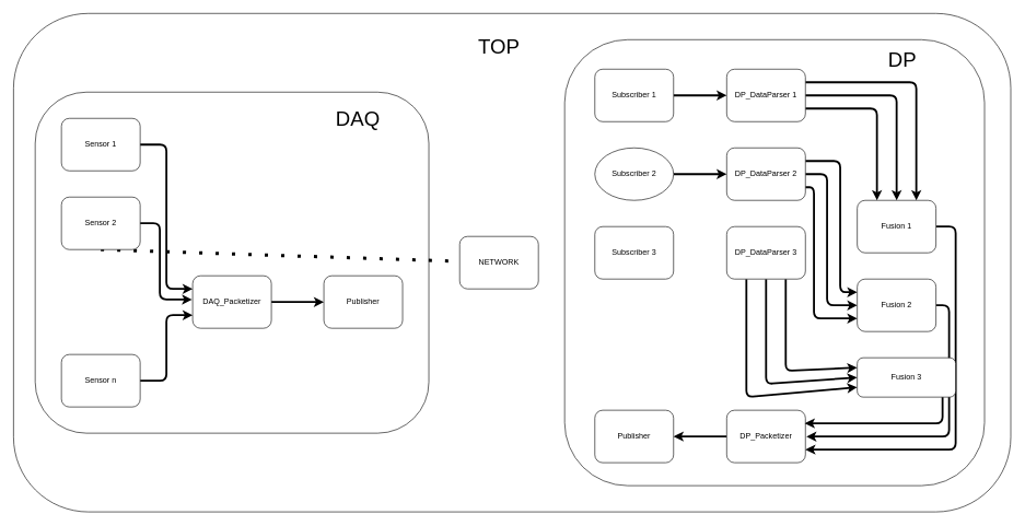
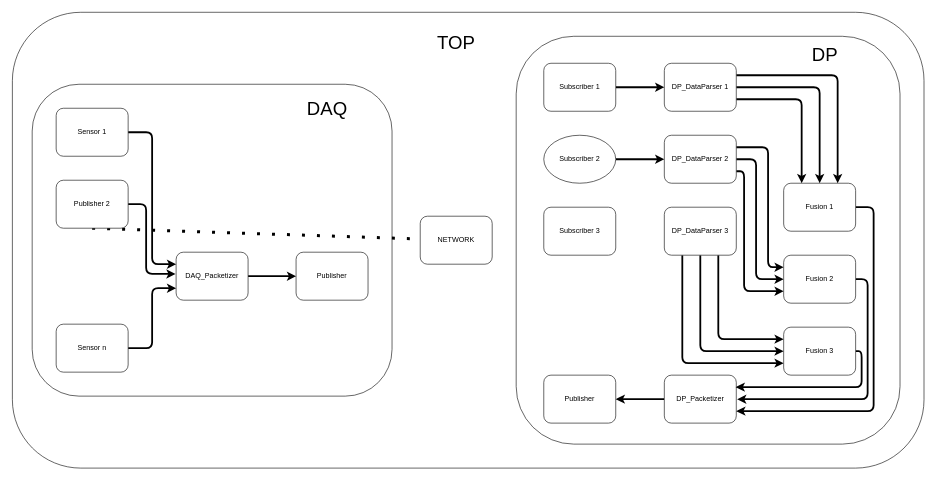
- <mxCell id="9" value="Sensor 2" style="rounded=1;whiteSpace=wrap;html=1;strokeWidth=1;" vertex="1" parent="1"><mxGeometry x="93" y="300" width="120" height="80" as="geometry" /></mxCell>
+ <mxCell id="9" value="Publisher 2" style="rounded=1;whiteSpace=wrap;html=1;strokeWidth=1;" vertex="1" parent="1"><mxGeometry x="93" y="300" width="120" height="80" as="geometry" /></mxCell>
- <mxCell id="40" value="Fusion 3" style="rounded=1;whiteSpace=wrap;html=1;strokeWidth=1;" vertex="1" parent="1"><mxGeometry x="1306" y="545" width="150" height="60" as="geometry" /></mxCell>
+ <mxCell id="40" value="Fusion 3" style="rounded=1;whiteSpace=wrap;html=1;strokeWidth=1;" vertex="1" parent="1"><mxGeometry x="1306" y="545" width="120" height="80" as="geometry" /></mxCell>
